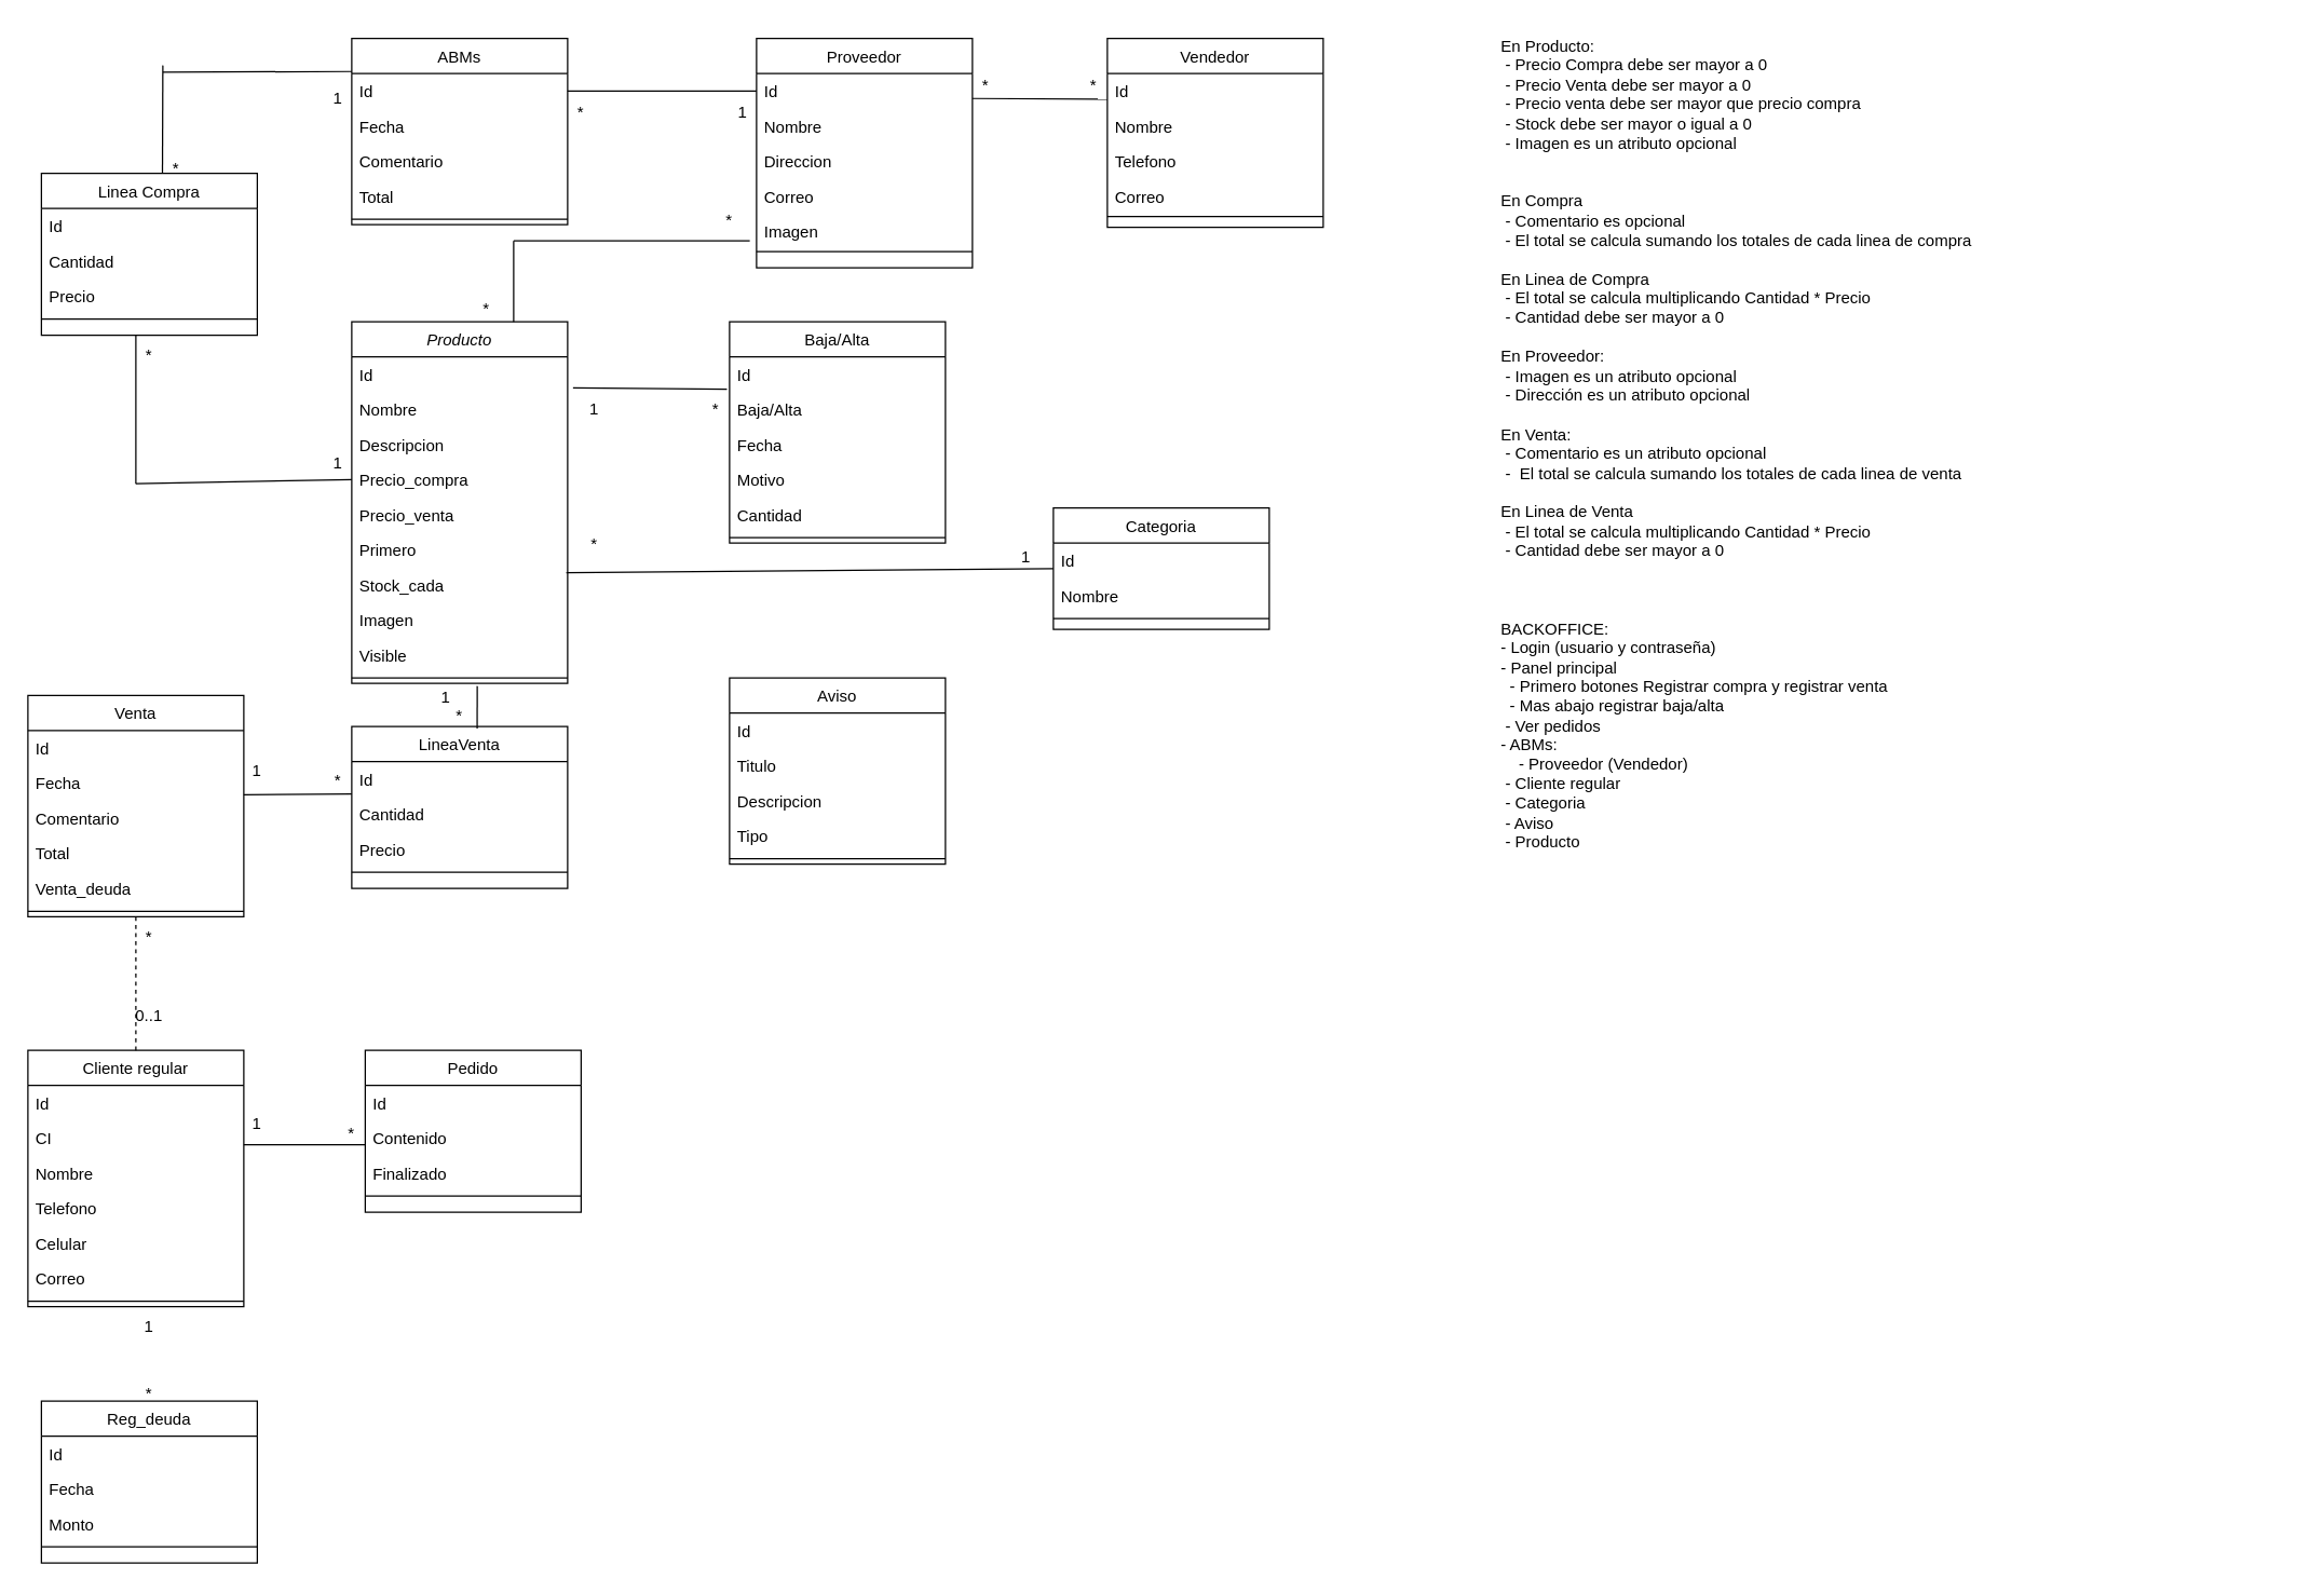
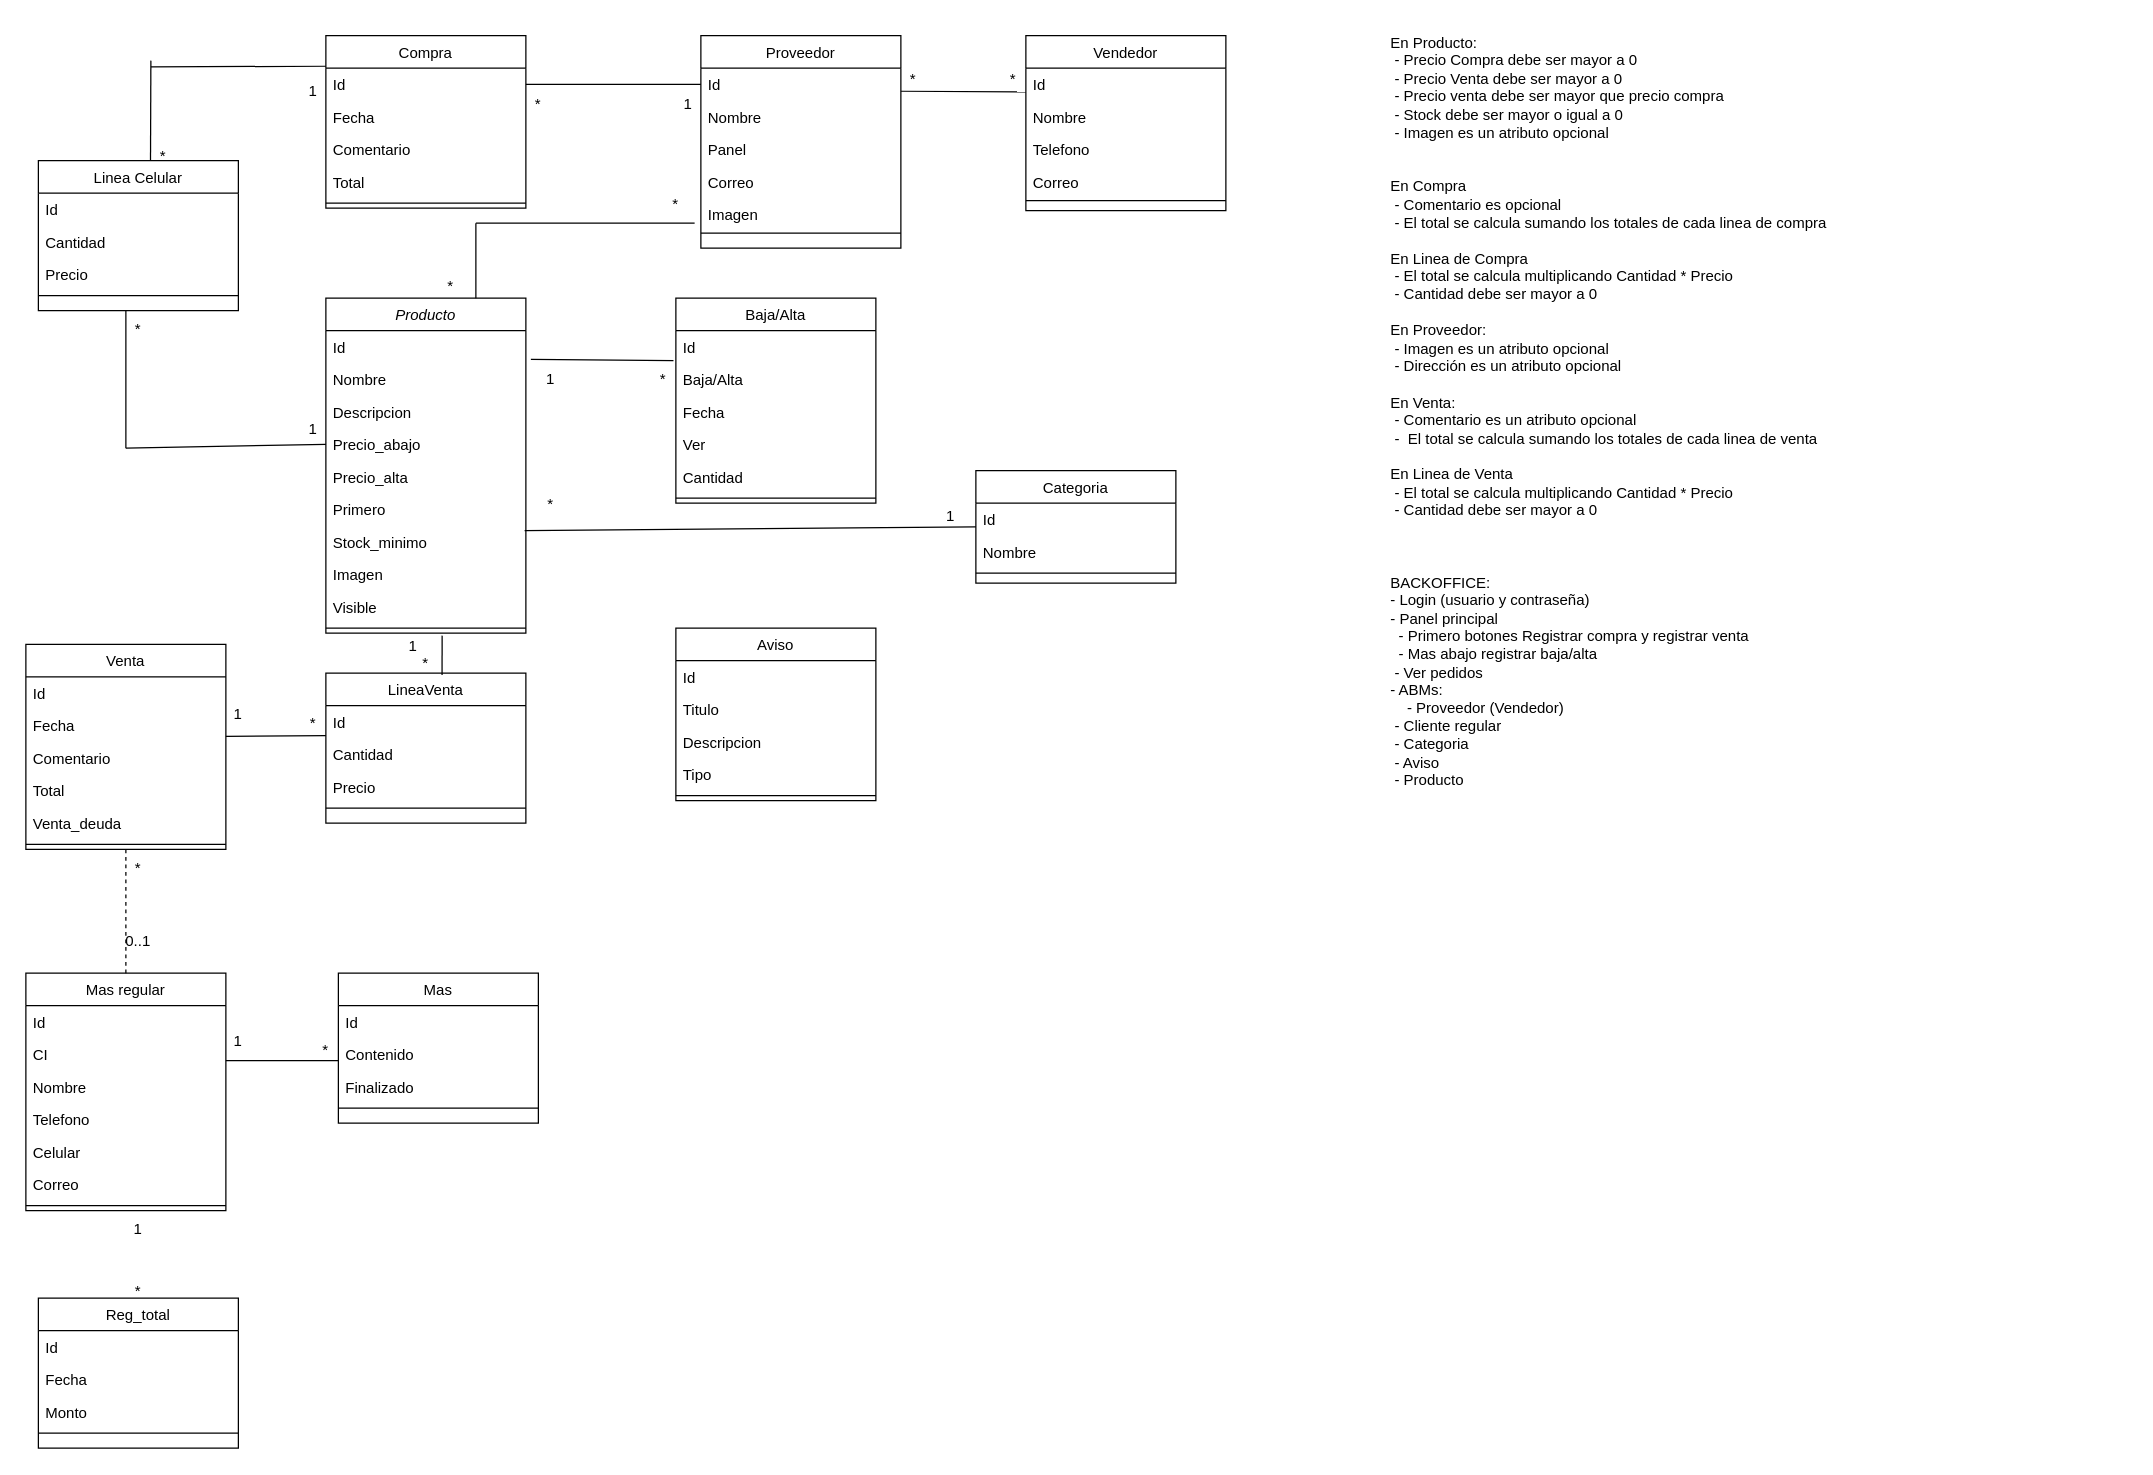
- <mxCell id="20" value="ABMs" style="swimlane;fontStyle=0;align=center;verticalAlign=top;childLayout=stackLayout;horizontal=1;startSize=26;horizontalStack=0;resizeParent=1;resizeLast=0;collapsible=1;marginBottom=0;rounded=0;shadow=0;strokeWidth=1;" parent="1" vertex="1"><mxGeometry x="260" y="28" width="160" height="138" as="geometry"><mxRectangle x="340" y="380" width="170" height="26" as="alternateBounds" /></mxGeometry></mxCell>
+ <mxCell id="20" value="Compra" style="swimlane;fontStyle=0;align=center;verticalAlign=top;childLayout=stackLayout;horizontal=1;startSize=26;horizontalStack=0;resizeParent=1;resizeLast=0;collapsible=1;marginBottom=0;rounded=0;shadow=0;strokeWidth=1;" parent="1" vertex="1"><mxGeometry x="260" y="28" width="160" height="138" as="geometry"><mxRectangle x="340" y="380" width="170" height="26" as="alternateBounds" /></mxGeometry></mxCell>
- <mxCell id="29" value="Direccion" style="text;align=left;verticalAlign=top;spacingLeft=4;spacingRight=4;overflow=hidden;rotatable=0;points=[[0,0.5],[1,0.5]];portConstraint=eastwest;rounded=0;shadow=0;html=0;" parent="26" vertex="1"><mxGeometry y="78" width="160" height="26" as="geometry" /></mxCell>
+ <mxCell id="29" value="Panel" style="text;align=left;verticalAlign=top;spacingLeft=4;spacingRight=4;overflow=hidden;rotatable=0;points=[[0,0.5],[1,0.5]];portConstraint=eastwest;rounded=0;shadow=0;html=0;" parent="26" vertex="1"><mxGeometry y="78" width="160" height="26" as="geometry" /></mxCell>
- <mxCell id="33" value="Linea Compra" style="swimlane;fontStyle=0;align=center;verticalAlign=top;childLayout=stackLayout;horizontal=1;startSize=26;horizontalStack=0;resizeParent=1;resizeLast=0;collapsible=1;marginBottom=0;rounded=0;shadow=0;strokeWidth=1;" parent="1" vertex="1"><mxGeometry x="30" y="128" width="160" height="120" as="geometry"><mxRectangle x="340" y="380" width="170" height="26" as="alternateBounds" /></mxGeometry></mxCell>
+ <mxCell id="33" value="Linea Celular" style="swimlane;fontStyle=0;align=center;verticalAlign=top;childLayout=stackLayout;horizontal=1;startSize=26;horizontalStack=0;resizeParent=1;resizeLast=0;collapsible=1;marginBottom=0;rounded=0;shadow=0;strokeWidth=1;" parent="1" vertex="1"><mxGeometry x="30" y="128" width="160" height="120" as="geometry"><mxRectangle x="340" y="380" width="170" height="26" as="alternateBounds" /></mxGeometry></mxCell>
- <mxCell id="6" value="Precio_compra" style="text;align=left;verticalAlign=top;spacingLeft=4;spacingRight=4;overflow=hidden;rotatable=0;points=[[0,0.5],[1,0.5]];portConstraint=eastwest;rounded=0;shadow=0;html=0;" parent="2" vertex="1"><mxGeometry y="104" width="160" height="26" as="geometry" /></mxCell>
+ <mxCell id="6" value="Precio_abajo" style="text;align=left;verticalAlign=top;spacingLeft=4;spacingRight=4;overflow=hidden;rotatable=0;points=[[0,0.5],[1,0.5]];portConstraint=eastwest;rounded=0;shadow=0;html=0;" parent="2" vertex="1"><mxGeometry y="104" width="160" height="26" as="geometry" /></mxCell>
- <mxCell id="47" value="Motivo" style="text;align=left;verticalAlign=top;spacingLeft=4;spacingRight=4;overflow=hidden;rotatable=0;points=[[0,0.5],[1,0.5]];portConstraint=eastwest;" parent="43" vertex="1"><mxGeometry y="104" width="160" height="26" as="geometry" /></mxCell>
+ <mxCell id="47" value="Ver" style="text;align=left;verticalAlign=top;spacingLeft=4;spacingRight=4;overflow=hidden;rotatable=0;points=[[0,0.5],[1,0.5]];portConstraint=eastwest;" parent="43" vertex="1"><mxGeometry y="104" width="160" height="26" as="geometry" /></mxCell>
- <mxCell id="7" value="Precio_venta" style="text;align=left;verticalAlign=top;spacingLeft=4;spacingRight=4;overflow=hidden;rotatable=0;points=[[0,0.5],[1,0.5]];portConstraint=eastwest;rounded=0;shadow=0;html=0;" parent="2" vertex="1"><mxGeometry y="130" width="160" height="26" as="geometry" /></mxCell>
+ <mxCell id="7" value="Precio_alta" style="text;align=left;verticalAlign=top;spacingLeft=4;spacingRight=4;overflow=hidden;rotatable=0;points=[[0,0.5],[1,0.5]];portConstraint=eastwest;rounded=0;shadow=0;html=0;" parent="2" vertex="1"><mxGeometry y="130" width="160" height="26" as="geometry" /></mxCell>
- <mxCell id="9" value="Stock_cada" style="text;align=left;verticalAlign=top;spacingLeft=4;spacingRight=4;overflow=hidden;rotatable=0;points=[[0,0.5],[1,0.5]];portConstraint=eastwest;rounded=0;shadow=0;html=0;" vertex="1" parent="2"><mxGeometry y="182" width="160" height="26" as="geometry" /></mxCell>
+ <mxCell id="9" value="Stock_minimo" style="text;align=left;verticalAlign=top;spacingLeft=4;spacingRight=4;overflow=hidden;rotatable=0;points=[[0,0.5],[1,0.5]];portConstraint=eastwest;rounded=0;shadow=0;html=0;" vertex="1" parent="2"><mxGeometry y="182" width="160" height="26" as="geometry" /></mxCell>
- <mxCell id="76" value="Cliente regular" style="swimlane;fontStyle=0;align=center;verticalAlign=top;childLayout=stackLayout;horizontal=1;startSize=26;horizontalStack=0;resizeParent=1;resizeLast=0;collapsible=1;marginBottom=0;rounded=0;shadow=0;strokeWidth=1;" parent="1" vertex="1"><mxGeometry x="20" y="778" width="160" height="190" as="geometry"><mxRectangle x="130" y="380" width="160" height="26" as="alternateBounds" /></mxGeometry></mxCell>
+ <mxCell id="76" value="Mas regular" style="swimlane;fontStyle=0;align=center;verticalAlign=top;childLayout=stackLayout;horizontal=1;startSize=26;horizontalStack=0;resizeParent=1;resizeLast=0;collapsible=1;marginBottom=0;rounded=0;shadow=0;strokeWidth=1;" parent="1" vertex="1"><mxGeometry x="20" y="778" width="160" height="190" as="geometry"><mxRectangle x="130" y="380" width="160" height="26" as="alternateBounds" /></mxGeometry></mxCell>
- <mxCell id="91" value="Pedido" style="swimlane;fontStyle=0;align=center;verticalAlign=top;childLayout=stackLayout;horizontal=1;startSize=26;horizontalStack=0;resizeParent=1;resizeLast=0;collapsible=1;marginBottom=0;rounded=0;shadow=0;strokeWidth=1;" parent="1" vertex="1"><mxGeometry x="270" y="778" width="160" height="120" as="geometry"><mxRectangle x="130" y="380" width="160" height="26" as="alternateBounds" /></mxGeometry></mxCell>
+ <mxCell id="91" value="Mas" style="swimlane;fontStyle=0;align=center;verticalAlign=top;childLayout=stackLayout;horizontal=1;startSize=26;horizontalStack=0;resizeParent=1;resizeLast=0;collapsible=1;marginBottom=0;rounded=0;shadow=0;strokeWidth=1;" parent="1" vertex="1"><mxGeometry x="270" y="778" width="160" height="120" as="geometry"><mxRectangle x="130" y="380" width="160" height="26" as="alternateBounds" /></mxGeometry></mxCell>
- <mxCell id="100" value="Reg_deuda" style="swimlane;fontStyle=0;align=center;verticalAlign=top;childLayout=stackLayout;horizontal=1;startSize=26;horizontalStack=0;resizeParent=1;resizeLast=0;collapsible=1;marginBottom=0;rounded=0;shadow=0;strokeWidth=1;" parent="1" vertex="1"><mxGeometry x="30" y="1038" width="160" height="120" as="geometry"><mxRectangle x="130" y="380" width="160" height="26" as="alternateBounds" /></mxGeometry></mxCell>
+ <mxCell id="100" value="Reg_total" style="swimlane;fontStyle=0;align=center;verticalAlign=top;childLayout=stackLayout;horizontal=1;startSize=26;horizontalStack=0;resizeParent=1;resizeLast=0;collapsible=1;marginBottom=0;rounded=0;shadow=0;strokeWidth=1;" parent="1" vertex="1"><mxGeometry x="30" y="1038" width="160" height="120" as="geometry"><mxRectangle x="130" y="380" width="160" height="26" as="alternateBounds" /></mxGeometry></mxCell>
